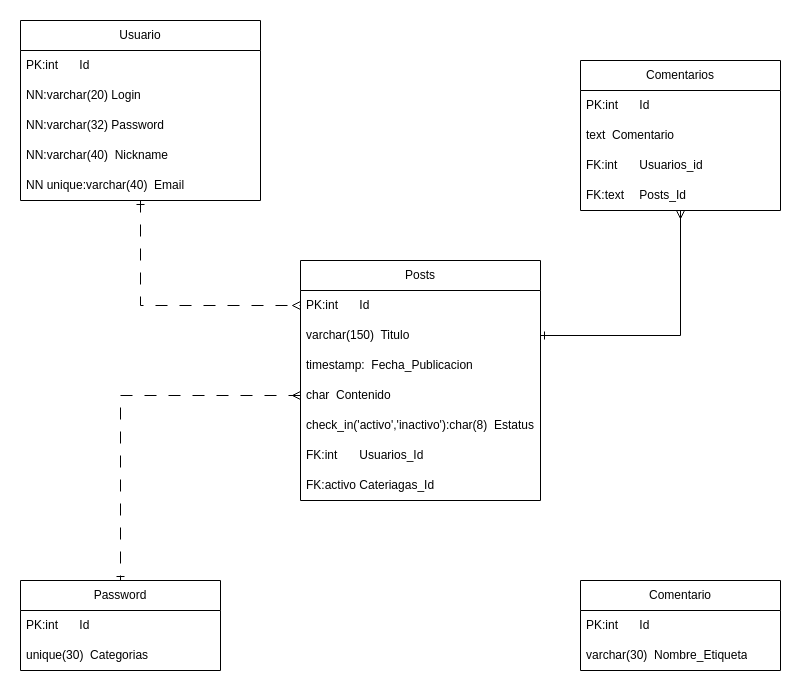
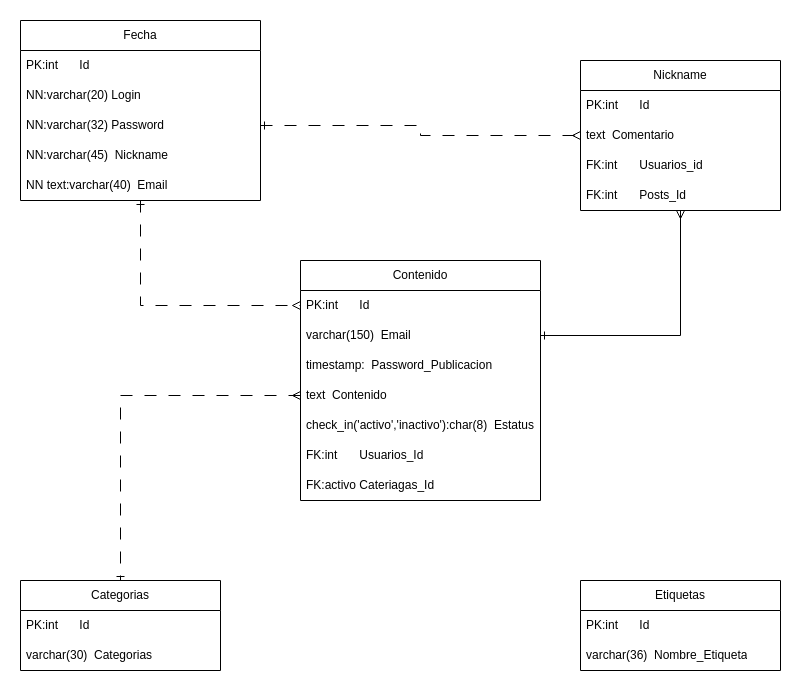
- <mxCell id="3" value="Usuario" style="swimlane;fontStyle=0;childLayout=stackLayout;horizontal=1;startSize=30;horizontalStack=0;resizeParent=1;resizeParentMax=0;resizeLast=0;collapsible=1;marginBottom=0;whiteSpace=wrap;html=1;" vertex="1" parent="1"><mxGeometry x="20" y="20" width="240" height="180" as="geometry" /></mxCell>
+ <mxCell id="3" value="Fecha" style="swimlane;fontStyle=0;childLayout=stackLayout;horizontal=1;startSize=30;horizontalStack=0;resizeParent=1;resizeParentMax=0;resizeLast=0;collapsible=1;marginBottom=0;whiteSpace=wrap;html=1;" vertex="1" parent="1"><mxGeometry x="20" y="20" width="240" height="180" as="geometry" /></mxCell>
- <mxCell id="18" value="Comentarios" style="swimlane;fontStyle=0;childLayout=stackLayout;horizontal=1;startSize=30;horizontalStack=0;resizeParent=1;resizeParentMax=0;resizeLast=0;collapsible=1;marginBottom=0;whiteSpace=wrap;html=1;" vertex="1" parent="1"><mxGeometry x="580" y="60" width="200" height="150" as="geometry" /></mxCell>
+ <mxCell id="18" value="Nickname" style="swimlane;fontStyle=0;childLayout=stackLayout;horizontal=1;startSize=30;horizontalStack=0;resizeParent=1;resizeParentMax=0;resizeLast=0;collapsible=1;marginBottom=0;whiteSpace=wrap;html=1;" vertex="1" parent="1"><mxGeometry x="580" y="60" width="200" height="150" as="geometry" /></mxCell>
+ <mxCell id="30" style="edgeStyle=orthogonalEdgeStyle;rounded=0;orthogonalLoop=1;jettySize=auto;html=1;entryX=0;entryY=0.5;entryDx=0;entryDy=0;startArrow=ERone;startFill=0;dashed=1;dashPattern=12 12;endArrow=ERmany;endFill=0;" edge="1" parent="1" source="6" target="20"><mxGeometry relative="1" as="geometry" /></mxCell>
- <mxCell id="7" value="NN:varchar(40)&amp;nbsp; Nickname" style="text;strokeColor=none;fillColor=none;align=left;verticalAlign=middle;spacingLeft=4;spacingRight=4;overflow=hidden;points=[[0,0.5],[1,0.5]];portConstraint=eastwest;rotatable=0;whiteSpace=wrap;html=1;" vertex="1" parent="3"><mxGeometry y="120" width="240" height="30" as="geometry" /></mxCell>
+ <mxCell id="7" value="NN:varchar(45)&amp;nbsp; Nickname" style="text;strokeColor=none;fillColor=none;align=left;verticalAlign=middle;spacingLeft=4;spacingRight=4;overflow=hidden;points=[[0,0.5],[1,0.5]];portConstraint=eastwest;rotatable=0;whiteSpace=wrap;html=1;" vertex="1" parent="3"><mxGeometry y="120" width="240" height="30" as="geometry" /></mxCell>
- <mxCell id="8" value="NN unique:varchar(40)&amp;nbsp; Email" style="text;strokeColor=none;fillColor=none;align=left;verticalAlign=middle;spacingLeft=4;spacingRight=4;overflow=hidden;points=[[0,0.5],[1,0.5]];portConstraint=eastwest;rotatable=0;whiteSpace=wrap;html=1;" vertex="1" parent="3"><mxGeometry y="150" width="240" height="30" as="geometry" /></mxCell>
+ <mxCell id="8" value="NN text:varchar(40)&amp;nbsp; Email" style="text;strokeColor=none;fillColor=none;align=left;verticalAlign=middle;spacingLeft=4;spacingRight=4;overflow=hidden;points=[[0,0.5],[1,0.5]];portConstraint=eastwest;rotatable=0;whiteSpace=wrap;html=1;" vertex="1" parent="3"><mxGeometry y="150" width="240" height="30" as="geometry" /></mxCell>
- <mxCell id="22" value="FK:text&lt;span style=&quot;white-space: pre;&quot;&gt;&#09;&lt;/span&gt;Posts_Id" style="text;strokeColor=none;fillColor=none;align=left;verticalAlign=middle;spacingLeft=4;spacingRight=4;overflow=hidden;points=[[0,0.5],[1,0.5]];portConstraint=eastwest;rotatable=0;whiteSpace=wrap;html=1;" vertex="1" parent="18"><mxGeometry y="120" width="200" height="30" as="geometry" /></mxCell>
+ <mxCell id="22" value="FK:int&lt;span style=&quot;white-space: pre;&quot;&gt;&#09;&lt;/span&gt;Posts_Id" style="text;strokeColor=none;fillColor=none;align=left;verticalAlign=middle;spacingLeft=4;spacingRight=4;overflow=hidden;points=[[0,0.5],[1,0.5]];portConstraint=eastwest;rotatable=0;whiteSpace=wrap;html=1;" vertex="1" parent="18"><mxGeometry y="120" width="200" height="30" as="geometry" /></mxCell>
- <mxCell id="9" value="Posts" style="swimlane;fontStyle=0;childLayout=stackLayout;horizontal=1;startSize=30;horizontalStack=0;resizeParent=1;resizeParentMax=0;resizeLast=0;collapsible=1;marginBottom=0;whiteSpace=wrap;html=1;" vertex="1" parent="1"><mxGeometry x="300" y="260" width="240" height="240" as="geometry" /></mxCell>
+ <mxCell id="9" value="Contenido" style="swimlane;fontStyle=0;childLayout=stackLayout;horizontal=1;startSize=30;horizontalStack=0;resizeParent=1;resizeParentMax=0;resizeLast=0;collapsible=1;marginBottom=0;whiteSpace=wrap;html=1;" vertex="1" parent="1"><mxGeometry x="300" y="260" width="240" height="240" as="geometry" /></mxCell>
- <mxCell id="11" value="varchar(150)&amp;nbsp; Titulo" style="text;strokeColor=none;fillColor=none;align=left;verticalAlign=middle;spacingLeft=4;spacingRight=4;overflow=hidden;points=[[0,0.5],[1,0.5]];portConstraint=eastwest;rotatable=0;whiteSpace=wrap;html=1;" vertex="1" parent="9"><mxGeometry y="60" width="240" height="30" as="geometry" /></mxCell>
+ <mxCell id="11" value="varchar(150)&amp;nbsp; Email" style="text;strokeColor=none;fillColor=none;align=left;verticalAlign=middle;spacingLeft=4;spacingRight=4;overflow=hidden;points=[[0,0.5],[1,0.5]];portConstraint=eastwest;rotatable=0;whiteSpace=wrap;html=1;" vertex="1" parent="9"><mxGeometry y="60" width="240" height="30" as="geometry" /></mxCell>
- <mxCell id="12" value="timestamp:&amp;nbsp; Fecha_Publicacion" style="text;strokeColor=none;fillColor=none;align=left;verticalAlign=middle;spacingLeft=4;spacingRight=4;overflow=hidden;points=[[0,0.5],[1,0.5]];portConstraint=eastwest;rotatable=0;whiteSpace=wrap;html=1;" vertex="1" parent="9"><mxGeometry y="90" width="240" height="30" as="geometry" /></mxCell>
+ <mxCell id="12" value="timestamp:&amp;nbsp; Password_Publicacion" style="text;strokeColor=none;fillColor=none;align=left;verticalAlign=middle;spacingLeft=4;spacingRight=4;overflow=hidden;points=[[0,0.5],[1,0.5]];portConstraint=eastwest;rotatable=0;whiteSpace=wrap;html=1;" vertex="1" parent="9"><mxGeometry y="90" width="240" height="30" as="geometry" /></mxCell>
- <mxCell id="13" value="char&amp;nbsp; Contenido" style="text;strokeColor=none;fillColor=none;align=left;verticalAlign=middle;spacingLeft=4;spacingRight=4;overflow=hidden;points=[[0,0.5],[1,0.5]];portConstraint=eastwest;rotatable=0;whiteSpace=wrap;html=1;" vertex="1" parent="9"><mxGeometry y="120" width="240" height="30" as="geometry" /></mxCell>
+ <mxCell id="13" value="text&amp;nbsp; Contenido" style="text;strokeColor=none;fillColor=none;align=left;verticalAlign=middle;spacingLeft=4;spacingRight=4;overflow=hidden;points=[[0,0.5],[1,0.5]];portConstraint=eastwest;rotatable=0;whiteSpace=wrap;html=1;" vertex="1" parent="9"><mxGeometry y="120" width="240" height="30" as="geometry" /></mxCell>
- <mxCell id="23" value="Password" style="swimlane;fontStyle=0;childLayout=stackLayout;horizontal=1;startSize=30;horizontalStack=0;resizeParent=1;resizeParentMax=0;resizeLast=0;collapsible=1;marginBottom=0;whiteSpace=wrap;html=1;" vertex="1" parent="1"><mxGeometry x="20" y="580" width="200" height="90" as="geometry" /></mxCell>
+ <mxCell id="23" value="Categorias" style="swimlane;fontStyle=0;childLayout=stackLayout;horizontal=1;startSize=30;horizontalStack=0;resizeParent=1;resizeParentMax=0;resizeLast=0;collapsible=1;marginBottom=0;whiteSpace=wrap;html=1;" vertex="1" parent="1"><mxGeometry x="20" y="580" width="200" height="90" as="geometry" /></mxCell>
- <mxCell id="26" value="Comentario" style="swimlane;fontStyle=0;childLayout=stackLayout;horizontal=1;startSize=30;horizontalStack=0;resizeParent=1;resizeParentMax=0;resizeLast=0;collapsible=1;marginBottom=0;whiteSpace=wrap;html=1;" vertex="1" parent="1"><mxGeometry x="580" y="580" width="200" height="90" as="geometry" /></mxCell>
+ <mxCell id="26" value="Etiquetas" style="swimlane;fontStyle=0;childLayout=stackLayout;horizontal=1;startSize=30;horizontalStack=0;resizeParent=1;resizeParentMax=0;resizeLast=0;collapsible=1;marginBottom=0;whiteSpace=wrap;html=1;" vertex="1" parent="1"><mxGeometry x="580" y="580" width="200" height="90" as="geometry" /></mxCell>
- <mxCell id="25" value="unique(30)&amp;nbsp; Categorias" style="text;strokeColor=none;fillColor=none;align=left;verticalAlign=middle;spacingLeft=4;spacingRight=4;overflow=hidden;points=[[0,0.5],[1,0.5]];portConstraint=eastwest;rotatable=0;whiteSpace=wrap;html=1;" vertex="1" parent="23"><mxGeometry y="60" width="200" height="30" as="geometry" /></mxCell>
+ <mxCell id="25" value="varchar(30)&amp;nbsp; Categorias" style="text;strokeColor=none;fillColor=none;align=left;verticalAlign=middle;spacingLeft=4;spacingRight=4;overflow=hidden;points=[[0,0.5],[1,0.5]];portConstraint=eastwest;rotatable=0;whiteSpace=wrap;html=1;" vertex="1" parent="23"><mxGeometry y="60" width="200" height="30" as="geometry" /></mxCell>
- <mxCell id="28" value="varchar(30)&amp;nbsp; Nombre_Etiqueta" style="text;strokeColor=none;fillColor=none;align=left;verticalAlign=middle;spacingLeft=4;spacingRight=4;overflow=hidden;points=[[0,0.5],[1,0.5]];portConstraint=eastwest;rotatable=0;whiteSpace=wrap;html=1;" vertex="1" parent="26"><mxGeometry y="60" width="200" height="30" as="geometry" /></mxCell>
+ <mxCell id="28" value="varchar(36)&amp;nbsp; Nombre_Etiqueta" style="text;strokeColor=none;fillColor=none;align=left;verticalAlign=middle;spacingLeft=4;spacingRight=4;overflow=hidden;points=[[0,0.5],[1,0.5]];portConstraint=eastwest;rotatable=0;whiteSpace=wrap;html=1;" vertex="1" parent="26"><mxGeometry y="60" width="200" height="30" as="geometry" /></mxCell>
